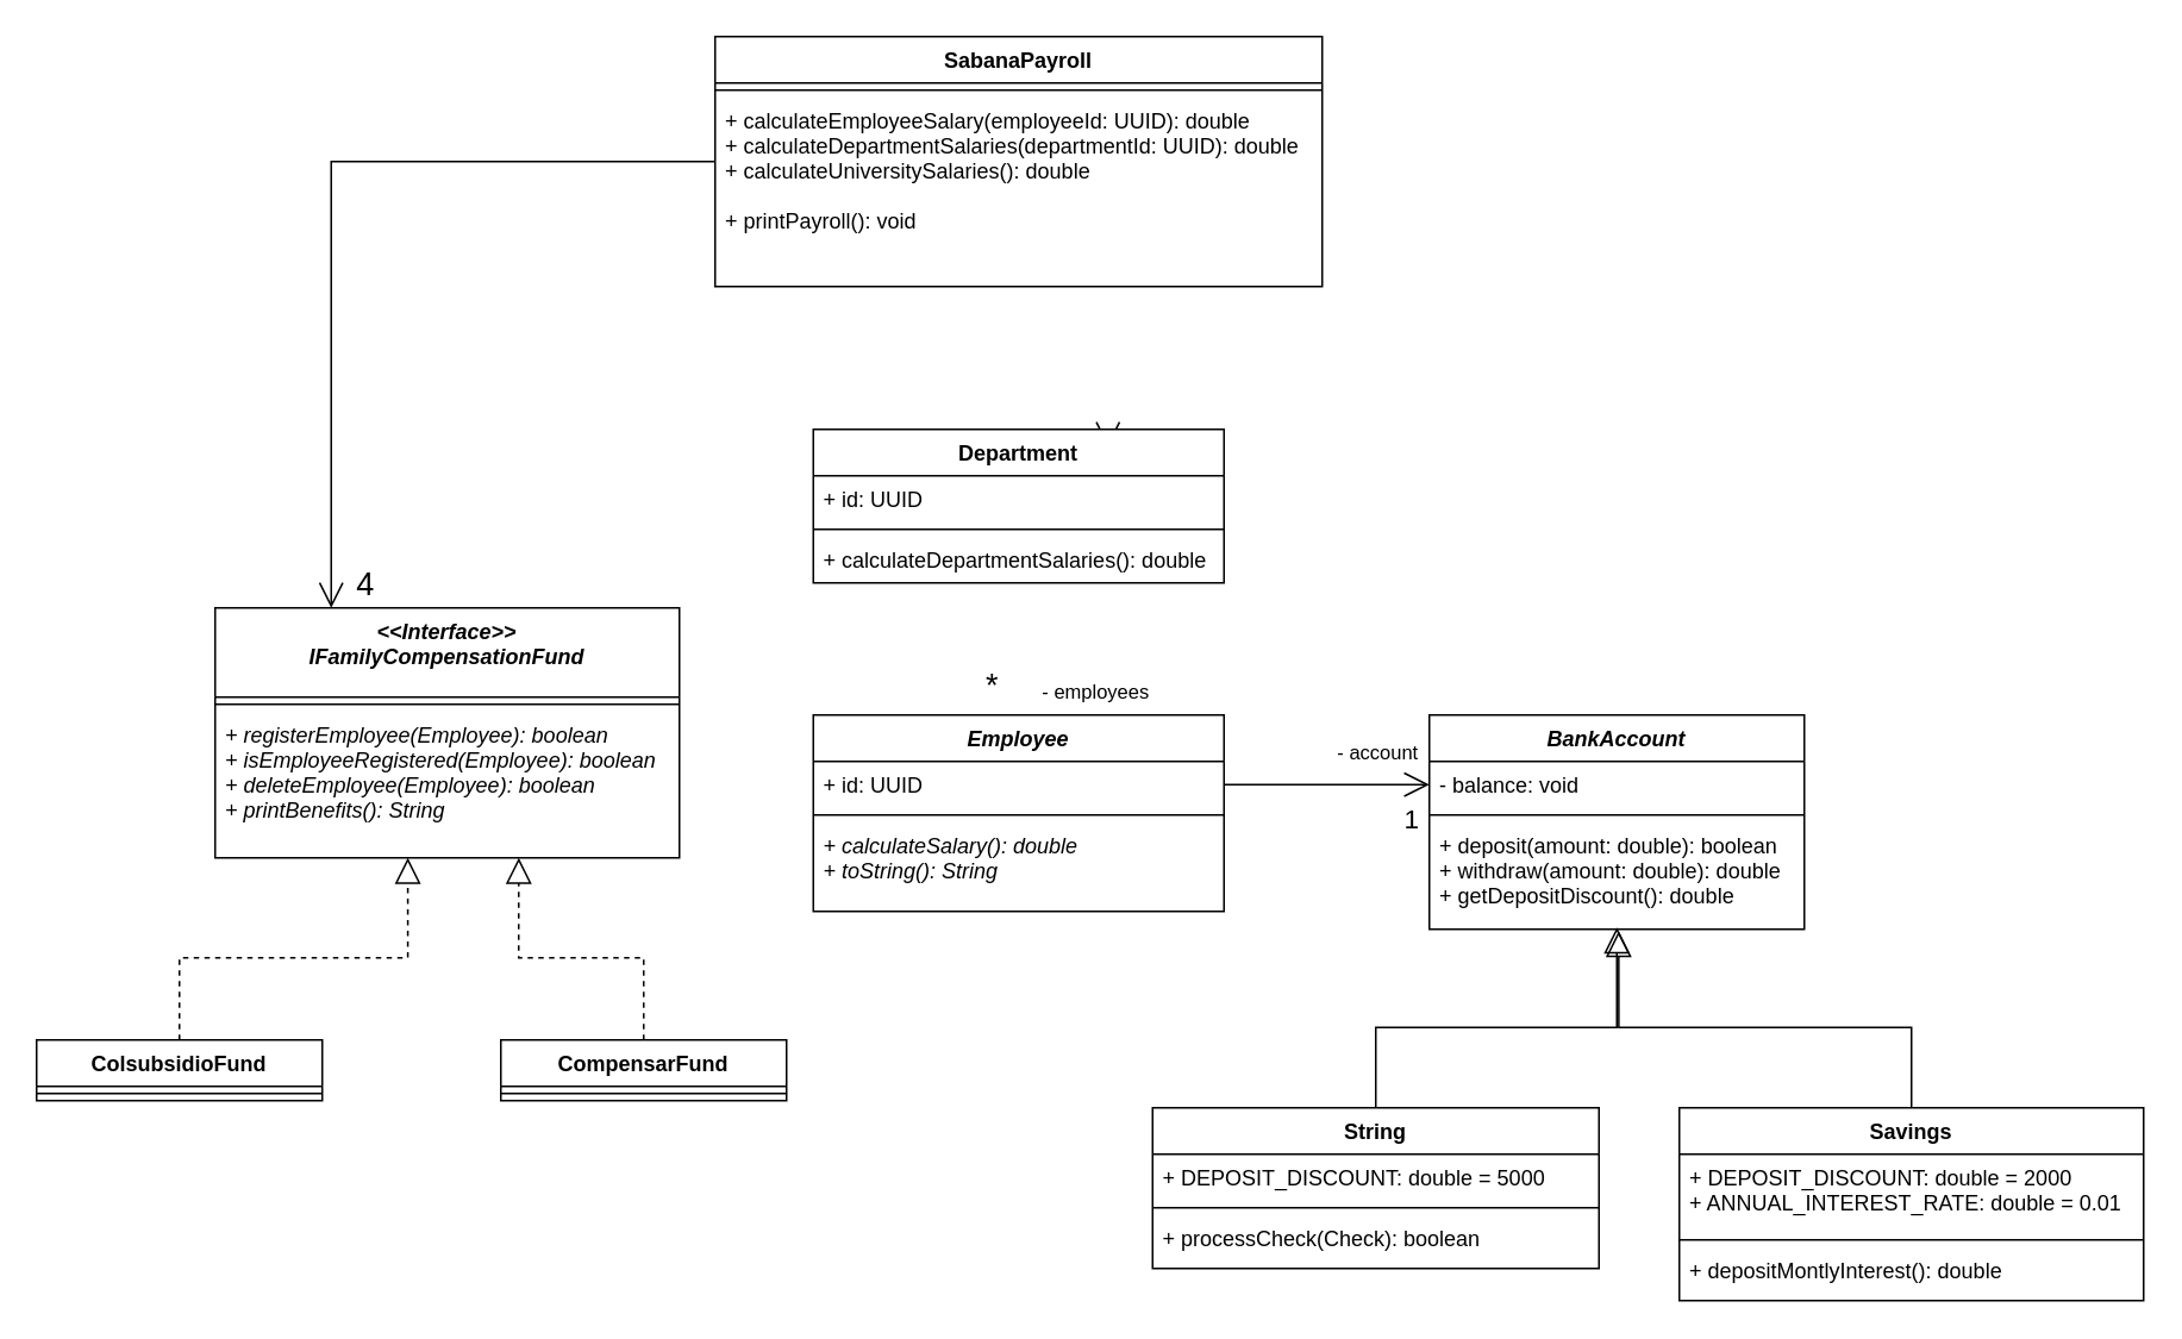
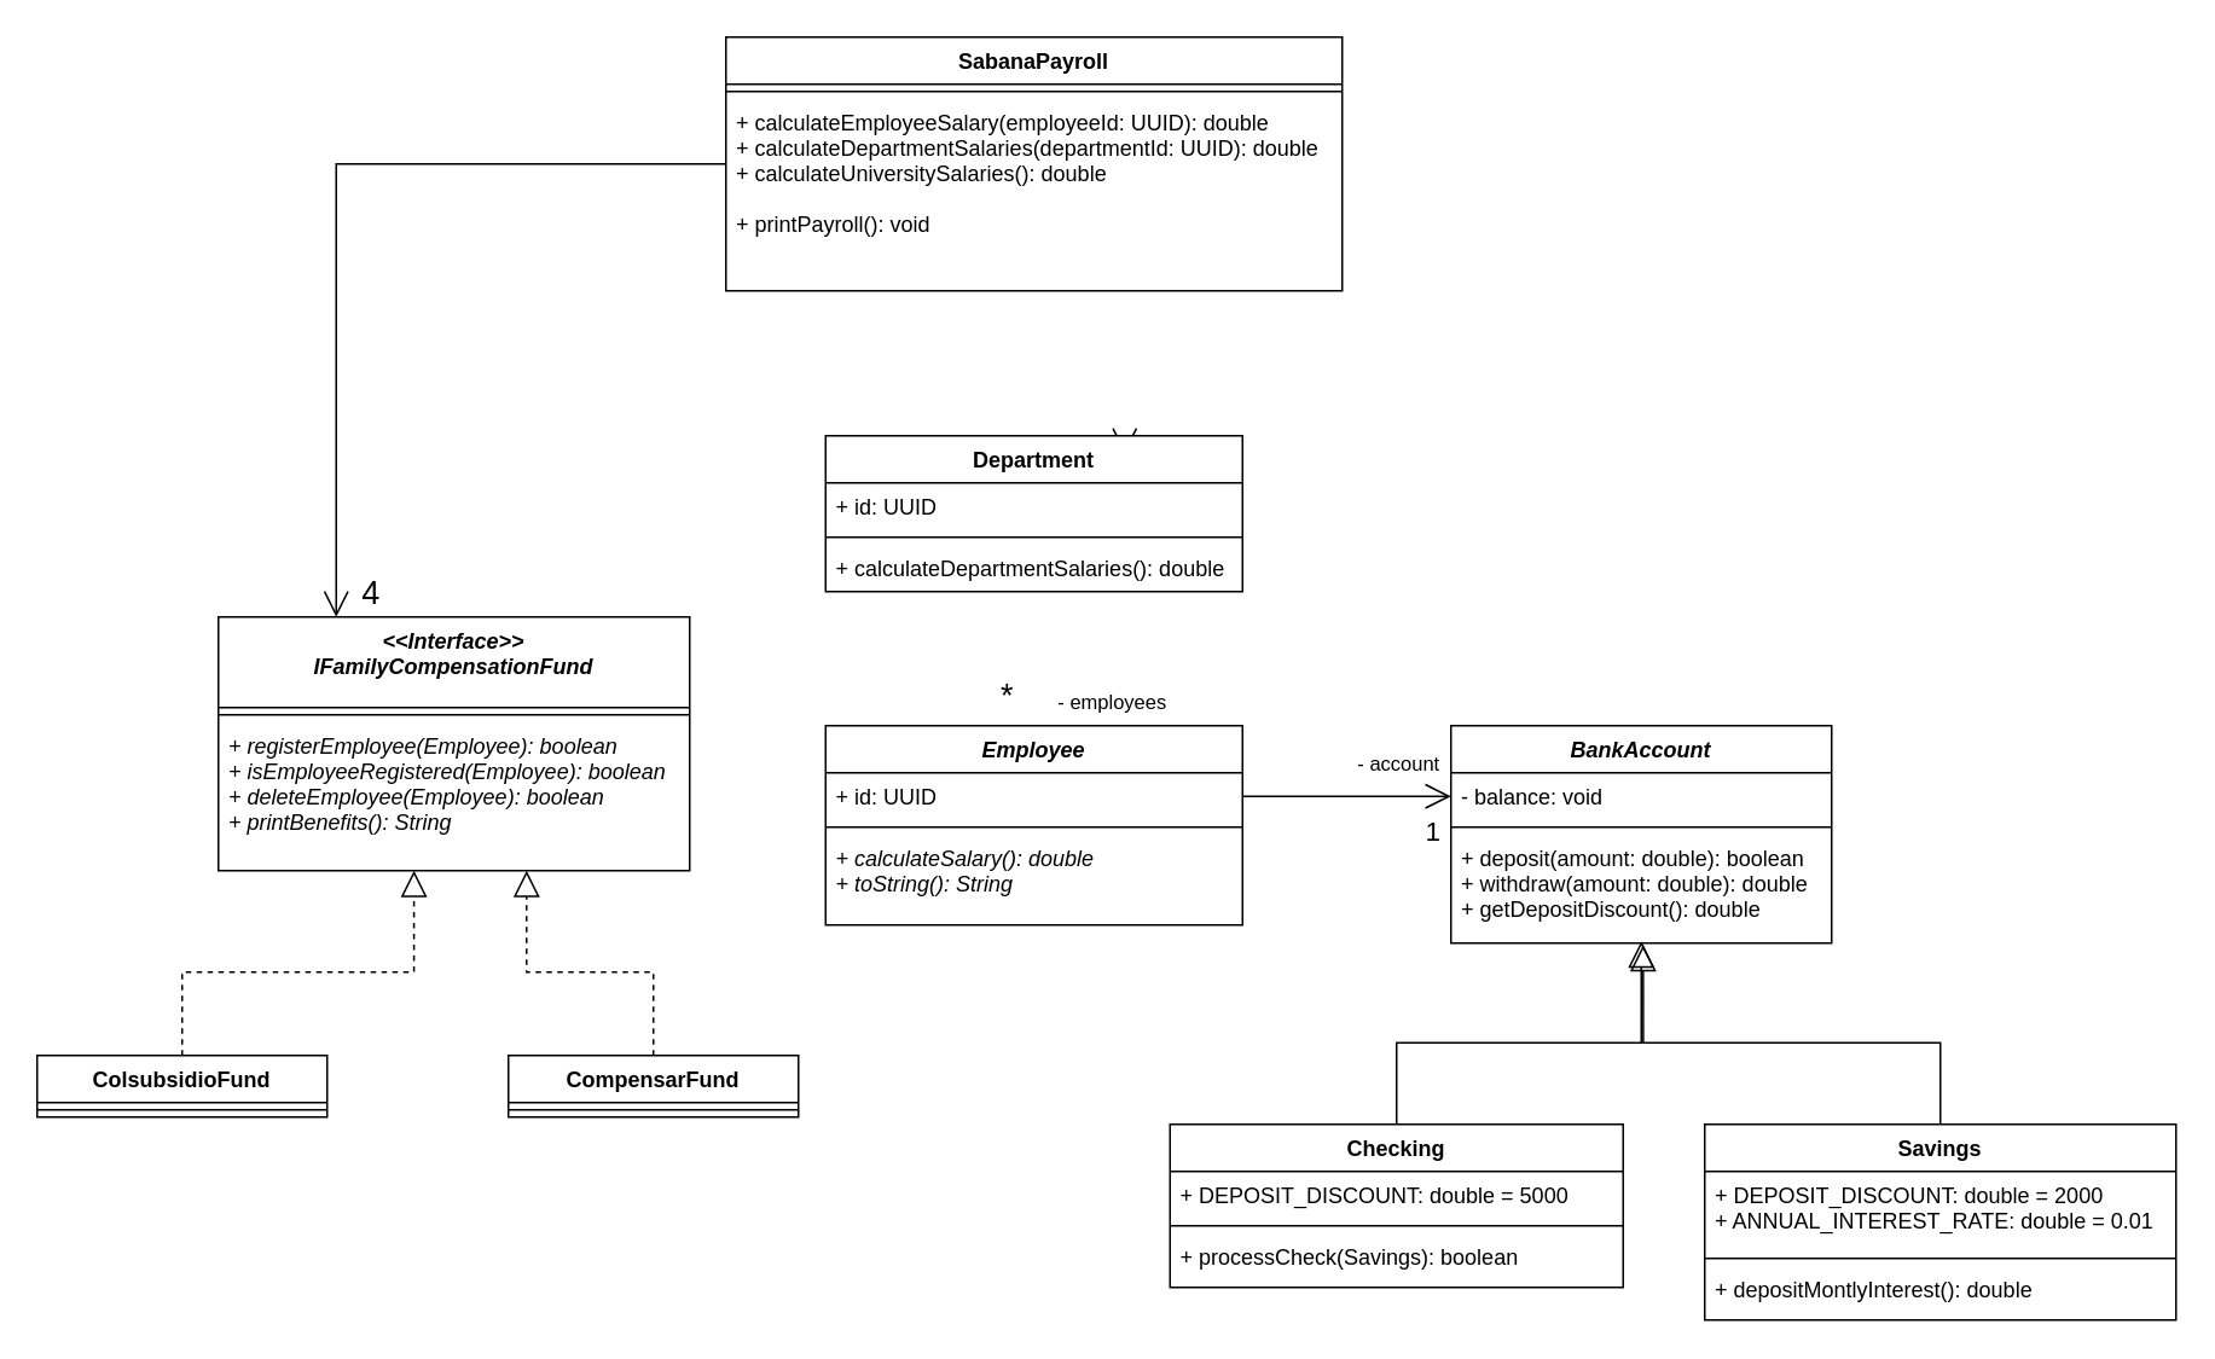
- <mxCell id="22" value="String" style="swimlane;fontStyle=1;align=center;verticalAlign=top;childLayout=stackLayout;horizontal=1;startSize=26;horizontalStack=0;resizeParent=1;resizeParentMax=0;resizeLast=0;collapsible=1;marginBottom=0;" parent="1" vertex="1"><mxGeometry x="645" y="620" width="250" height="90" as="geometry" /></mxCell>
+ <mxCell id="22" value="Checking" style="swimlane;fontStyle=1;align=center;verticalAlign=top;childLayout=stackLayout;horizontal=1;startSize=26;horizontalStack=0;resizeParent=1;resizeParentMax=0;resizeLast=0;collapsible=1;marginBottom=0;" parent="1" vertex="1"><mxGeometry x="645" y="620" width="250" height="90" as="geometry" /></mxCell>
- <mxCell id="25" value="+ processCheck(Check): boolean" style="text;strokeColor=none;fillColor=none;align=left;verticalAlign=top;spacingLeft=4;spacingRight=4;overflow=hidden;rotatable=0;points=[[0,0.5],[1,0.5]];portConstraint=eastwest;fontStyle=0" parent="22" vertex="1"><mxGeometry y="60" width="250" height="30" as="geometry" /></mxCell>
+ <mxCell id="25" value="+ processCheck(Savings): boolean" style="text;strokeColor=none;fillColor=none;align=left;verticalAlign=top;spacingLeft=4;spacingRight=4;overflow=hidden;rotatable=0;points=[[0,0.5],[1,0.5]];portConstraint=eastwest;fontStyle=0" parent="22" vertex="1"><mxGeometry y="60" width="250" height="30" as="geometry" /></mxCell>
